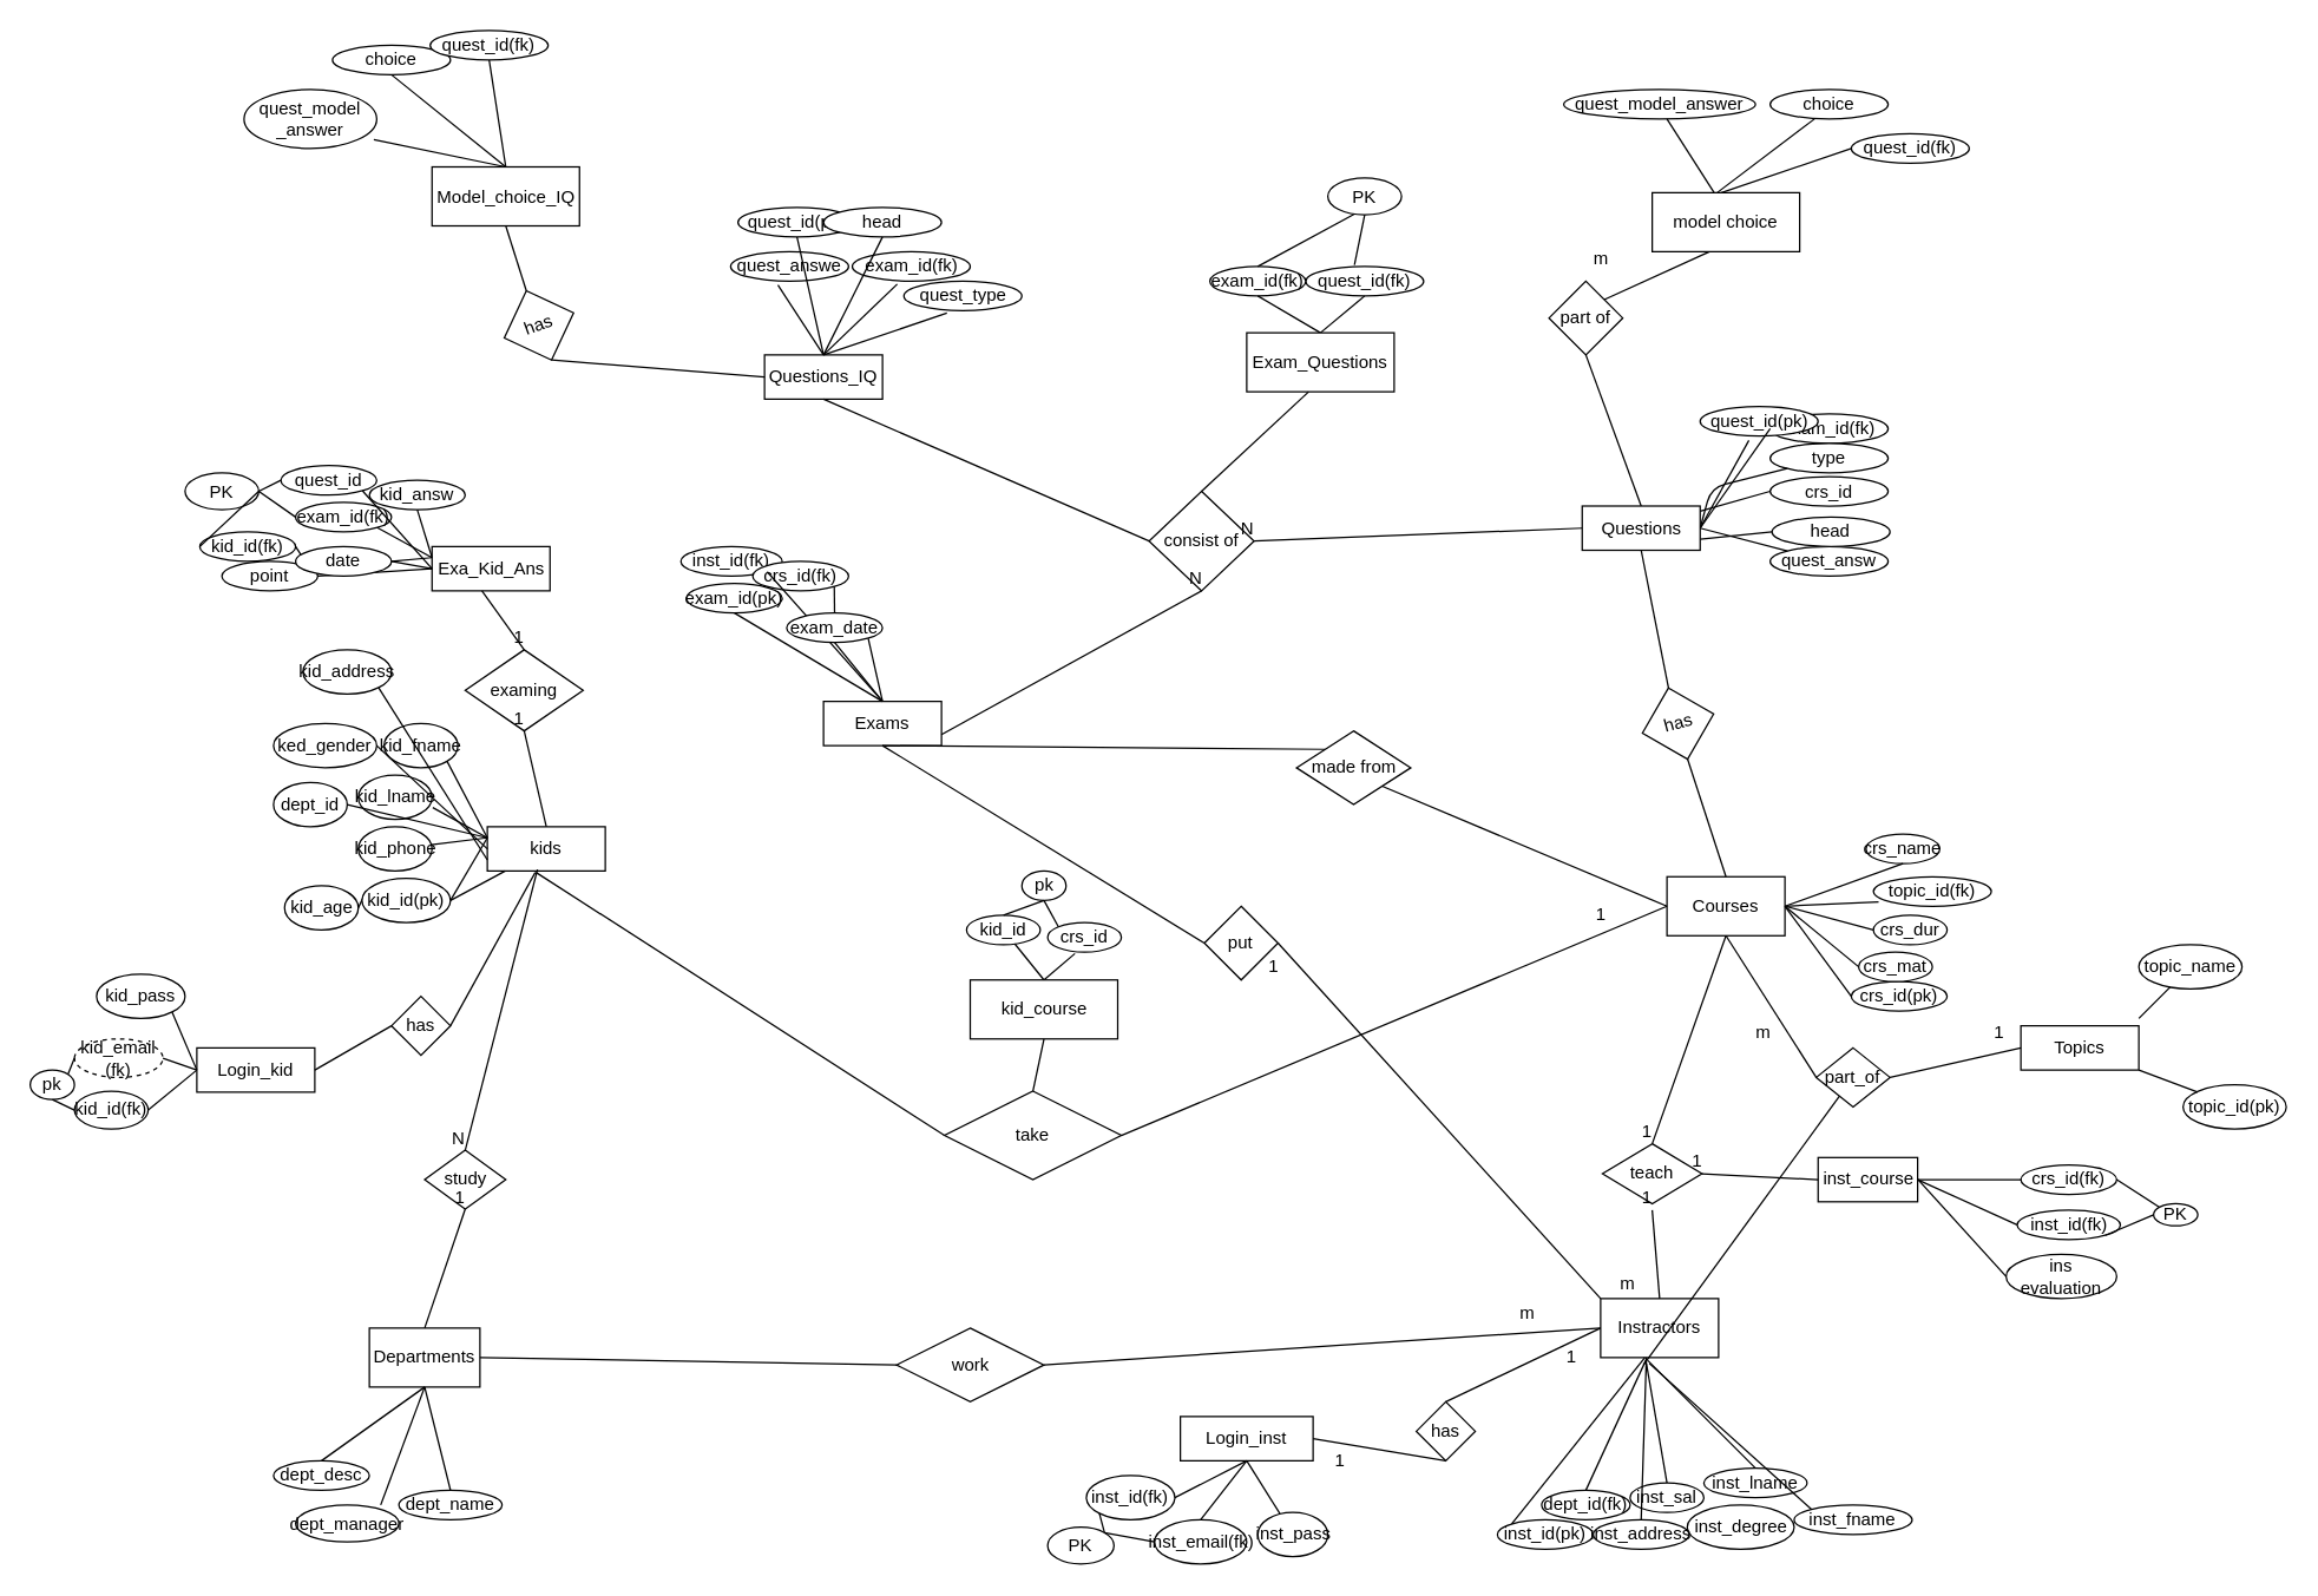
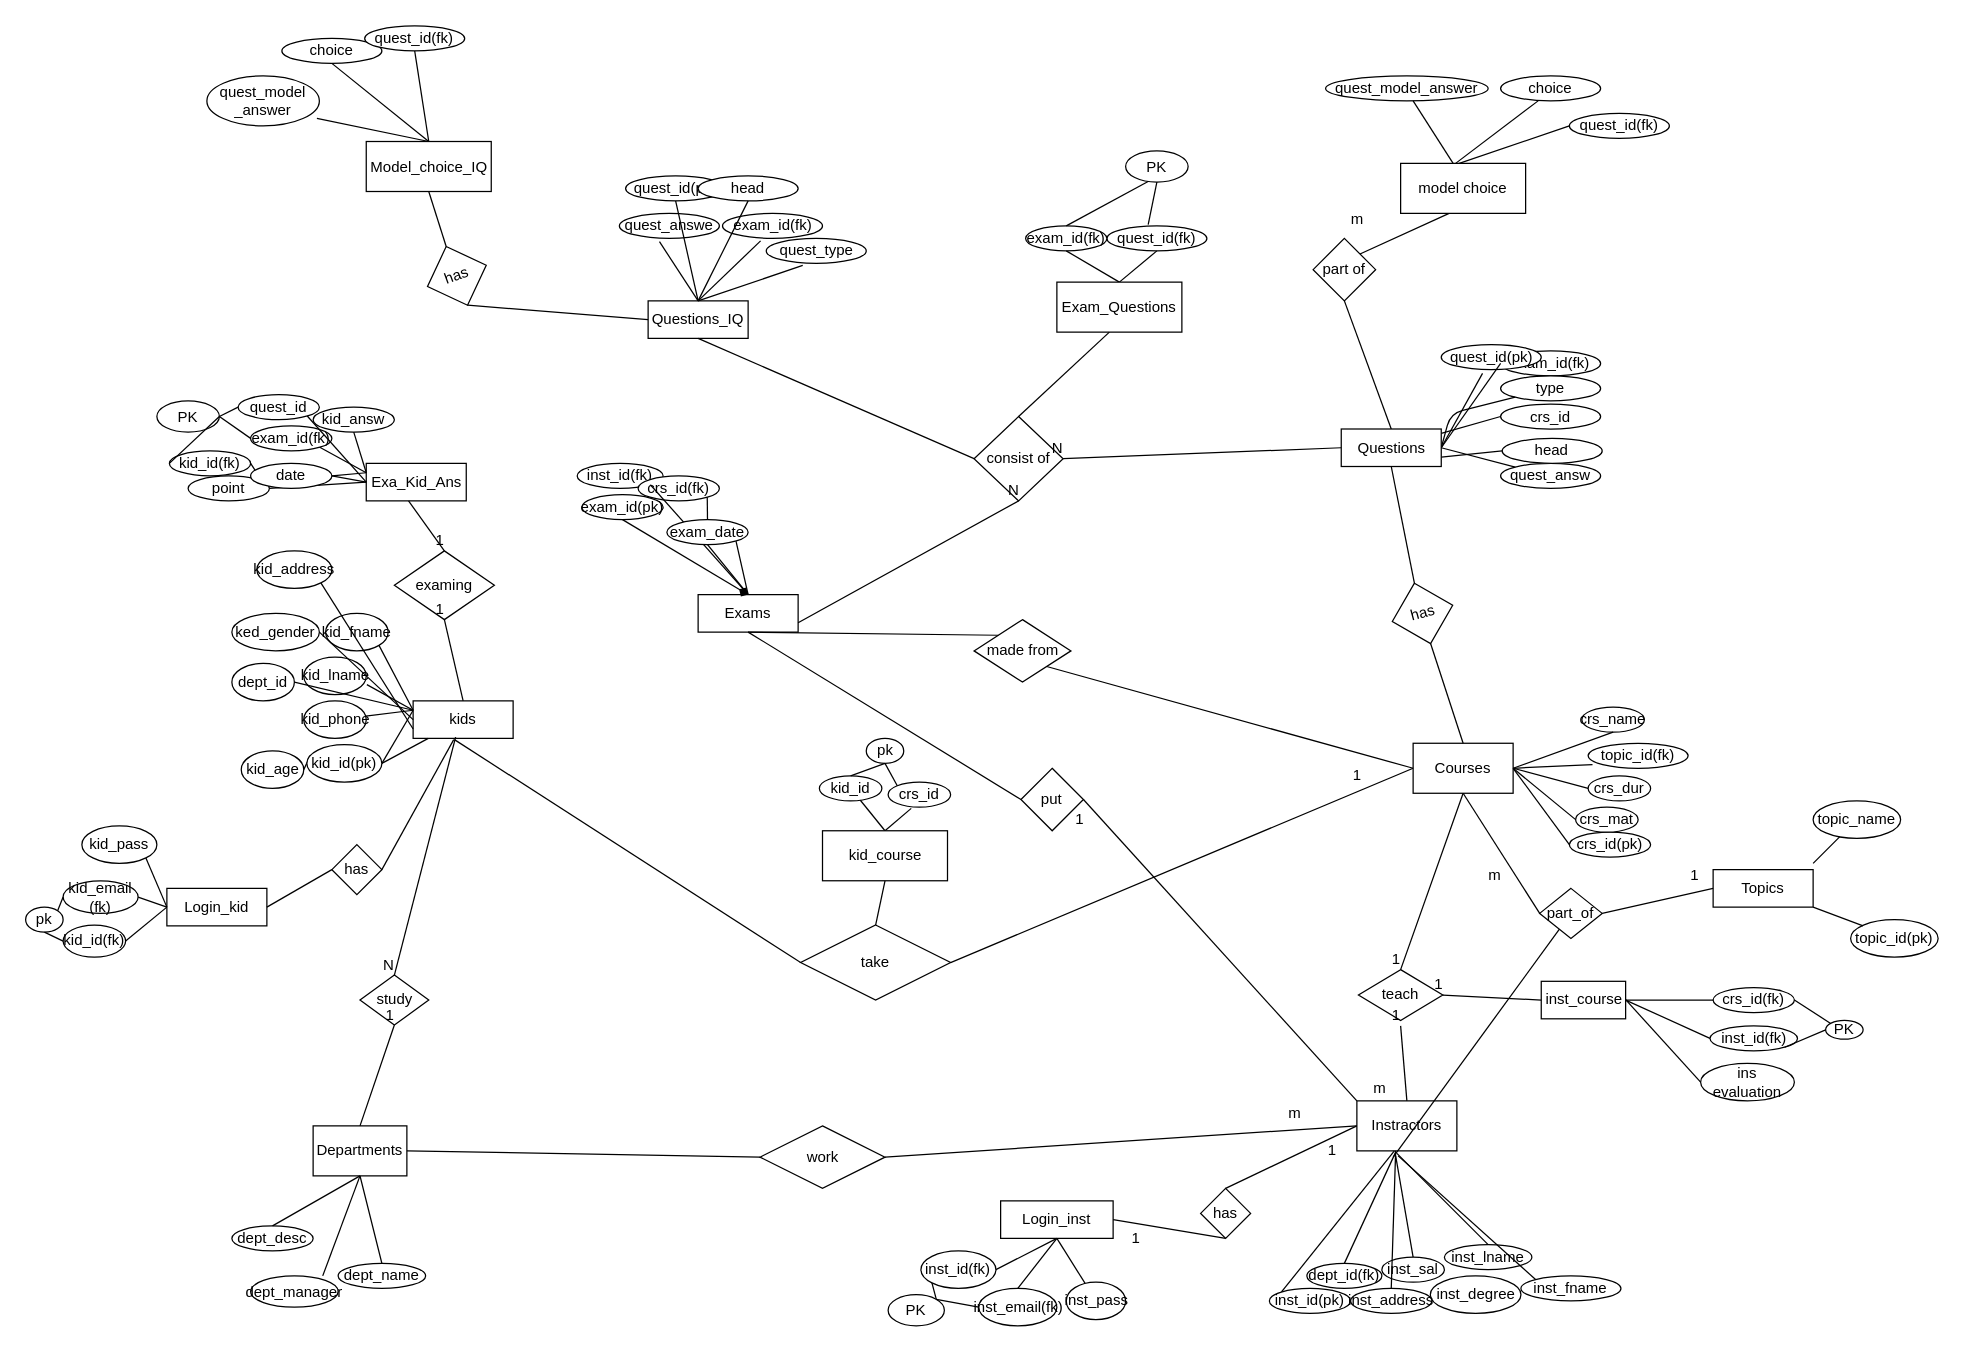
- <mxCell id="113" value="" style="endArrow=none;html=1;entryX=0.5;entryY=0;entryDx=0;entryDy=0;exitX=0.5;exitY=1;exitDx=0;exitDy=0;" parent="1" edge="1" target="75" source="78"><mxGeometry width="50" height="50" relative="1" as="geometry"><mxPoint x="590" y="320" as="sourcePoint" /><mxPoint x="648.75" y="310" as="targetPoint" /></mxGeometry></mxCell>
+ <mxCell id="113" value="" style="endArrow=diamond;html=1;entryX=0.5;entryY=0;entryDx=0;entryDy=0;exitX=0.5;exitY=1;exitDx=0;exitDy=0;" parent="1" edge="1" target="75" source="78"><mxGeometry width="50" height="50" relative="1" as="geometry"><mxPoint x="590" y="320" as="sourcePoint" /><mxPoint x="648.75" y="310" as="targetPoint" /></mxGeometry></mxCell>
- <mxCell id="140" value="made from" style="rhombus;whiteSpace=wrap;html=1;" parent="1" vertex="1"><mxGeometry x="878.75" y="495" width="77.5" height="50" as="geometry" /></mxCell>
+ <mxCell id="140" value="made from" style="rhombus;whiteSpace=wrap;html=1;" parent="1" vertex="1"><mxGeometry x="778.75" y="495" width="77.5" height="50" as="geometry" /></mxCell>
- <mxCell id="13" value="kid_email&lt;br&gt;(fk)" style="ellipse;whiteSpace=wrap;html=1;direction=west;dashed=1;" parent="1" vertex="1"><mxGeometry x="50" y="703.91" width="60" height="26.09" as="geometry" /></mxCell>
+ <mxCell id="13" value="kid_email&lt;br&gt;(fk)" style="ellipse;whiteSpace=wrap;html=1;direction=west;" parent="1" vertex="1"><mxGeometry x="50" y="703.91" width="60" height="26.09" as="geometry" /></mxCell>
- <mxCell id="61" value="dept_desc" style="ellipse;whiteSpace=wrap;html=1;" parent="1" vertex="1"><mxGeometry x="185" y="990" width="65" height="20" as="geometry" /></mxCell>
+ <mxCell id="61" value="dept_desc" style="ellipse;whiteSpace=wrap;html=1;" parent="1" vertex="1"><mxGeometry x="185" y="980" width="65" height="20" as="geometry" /></mxCell>
